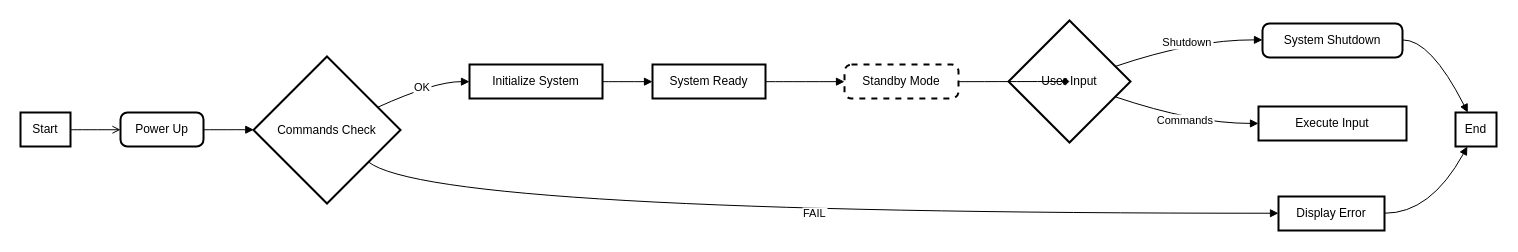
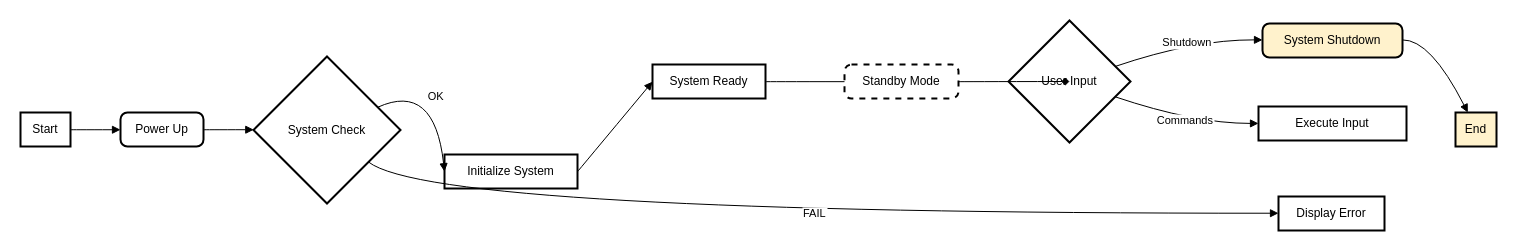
- <mxCell id="11" value="System Shutdown" style="rounded=1;absoluteArcSize=1;arcSize=14;whiteSpace=wrap;strokeWidth=2;" vertex="1" parent="1"><mxGeometry x="1262" y="23" width="140" height="34" as="geometry" /></mxCell>
+ <mxCell id="11" value="System Shutdown" style="rounded=1;absoluteArcSize=1;arcSize=14;whiteSpace=wrap;strokeWidth=2;fillColor=#fff2cc;" vertex="1" parent="1"><mxGeometry x="1262" y="23" width="140" height="34" as="geometry" /></mxCell>
- <mxCell id="5" value="Initialize System" style="whiteSpace=wrap;strokeWidth=2;" vertex="1" parent="1"><mxGeometry x="469" y="64" width="133" height="34" as="geometry" /></mxCell>
+ <mxCell id="5" value="Initialize System" style="whiteSpace=wrap;strokeWidth=2;" vertex="1" parent="1"><mxGeometry x="444" y="154" width="133" height="34" as="geometry" /></mxCell>
- <mxCell id="18" value="" style="curved=1;startArrow=none;endArrow=block;exitX=1.002;exitY=0.505;entryX=-0.001;entryY=0.505;" edge="1" parent="1" source="7" target="8"><mxGeometry relative="1" as="geometry"><Array as="points" /></mxGeometry></mxCell>
+ <mxCell id="18" value="" style="curved=1;startArrow=none;endArrow=none;exitX=1.002;exitY=0.505;entryX=-0.001;entryY=0.505;" edge="1" parent="1" source="7" target="8"><mxGeometry relative="1" as="geometry"><Array as="points" /></mxGeometry></mxCell>
- <mxCell id="13" value="" style="curved=1;startArrow=none;endArrow=open;exitX=1.0;exitY=0.507;entryX=0.0;entryY=0.507;" edge="1" parent="1" source="2" target="3"><mxGeometry relative="1" as="geometry"><Array as="points" /></mxGeometry></mxCell>
+ <mxCell id="13" value="" style="curved=1;startArrow=none;endArrow=block;exitX=1.0;exitY=0.507;entryX=0.0;entryY=0.507;" edge="1" parent="1" source="2" target="3"><mxGeometry relative="1" as="geometry"><Array as="points" /></mxGeometry></mxCell>
- <mxCell id="12" value="End" style="whiteSpace=wrap;strokeWidth=2;" vertex="1" parent="1"><mxGeometry x="1455" y="112" width="41" height="34" as="geometry" /></mxCell>
+ <mxCell id="12" value="End" style="whiteSpace=wrap;strokeWidth=2;fillColor=#fff2cc;" vertex="1" parent="1"><mxGeometry x="1455" y="112" width="41" height="34" as="geometry" /></mxCell>
- <mxCell id="4" value="Commands Check" style="rhombus;strokeWidth=2;whiteSpace=wrap;" vertex="1" parent="1"><mxGeometry x="253" y="56" width="147" height="147" as="geometry" /></mxCell>
+ <mxCell id="4" value="System Check" style="rhombus;strokeWidth=2;whiteSpace=wrap;" vertex="1" parent="1"><mxGeometry x="253" y="56" width="147" height="147" as="geometry" /></mxCell>
- <mxCell id="23" value="" style="curved=1;startArrow=none;endArrow=block;exitX=1.008;exitY=0.492;entryX=0.29;entryY=1.0;" edge="1" parent="1" source="6" target="12"><mxGeometry relative="1" as="geometry"><Array as="points"><mxPoint x="1430" y="213" /></Array></mxGeometry></mxCell>
